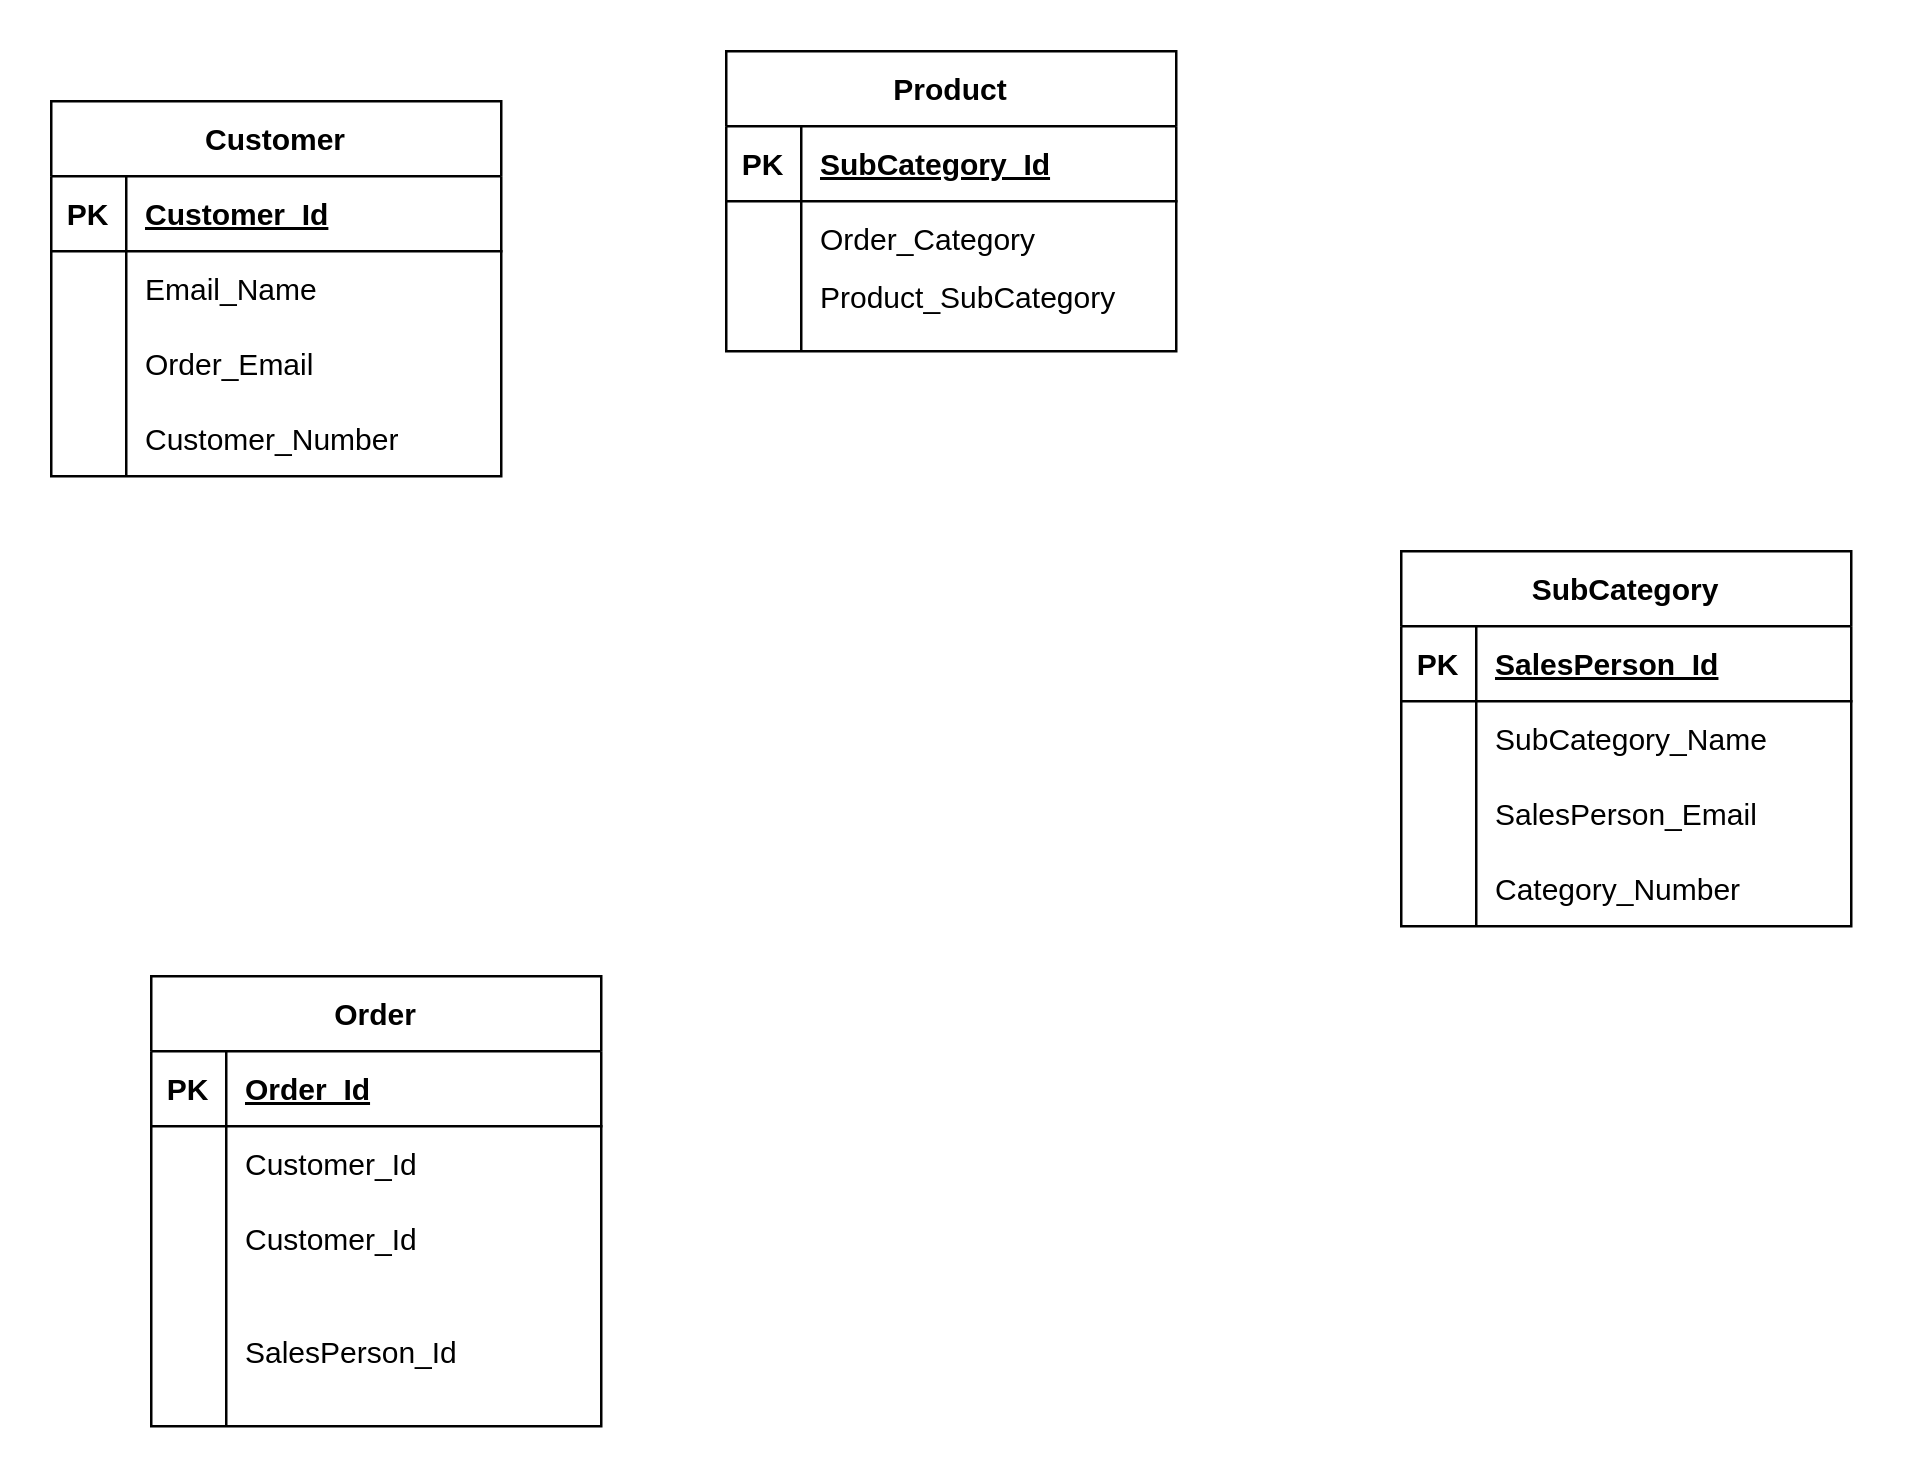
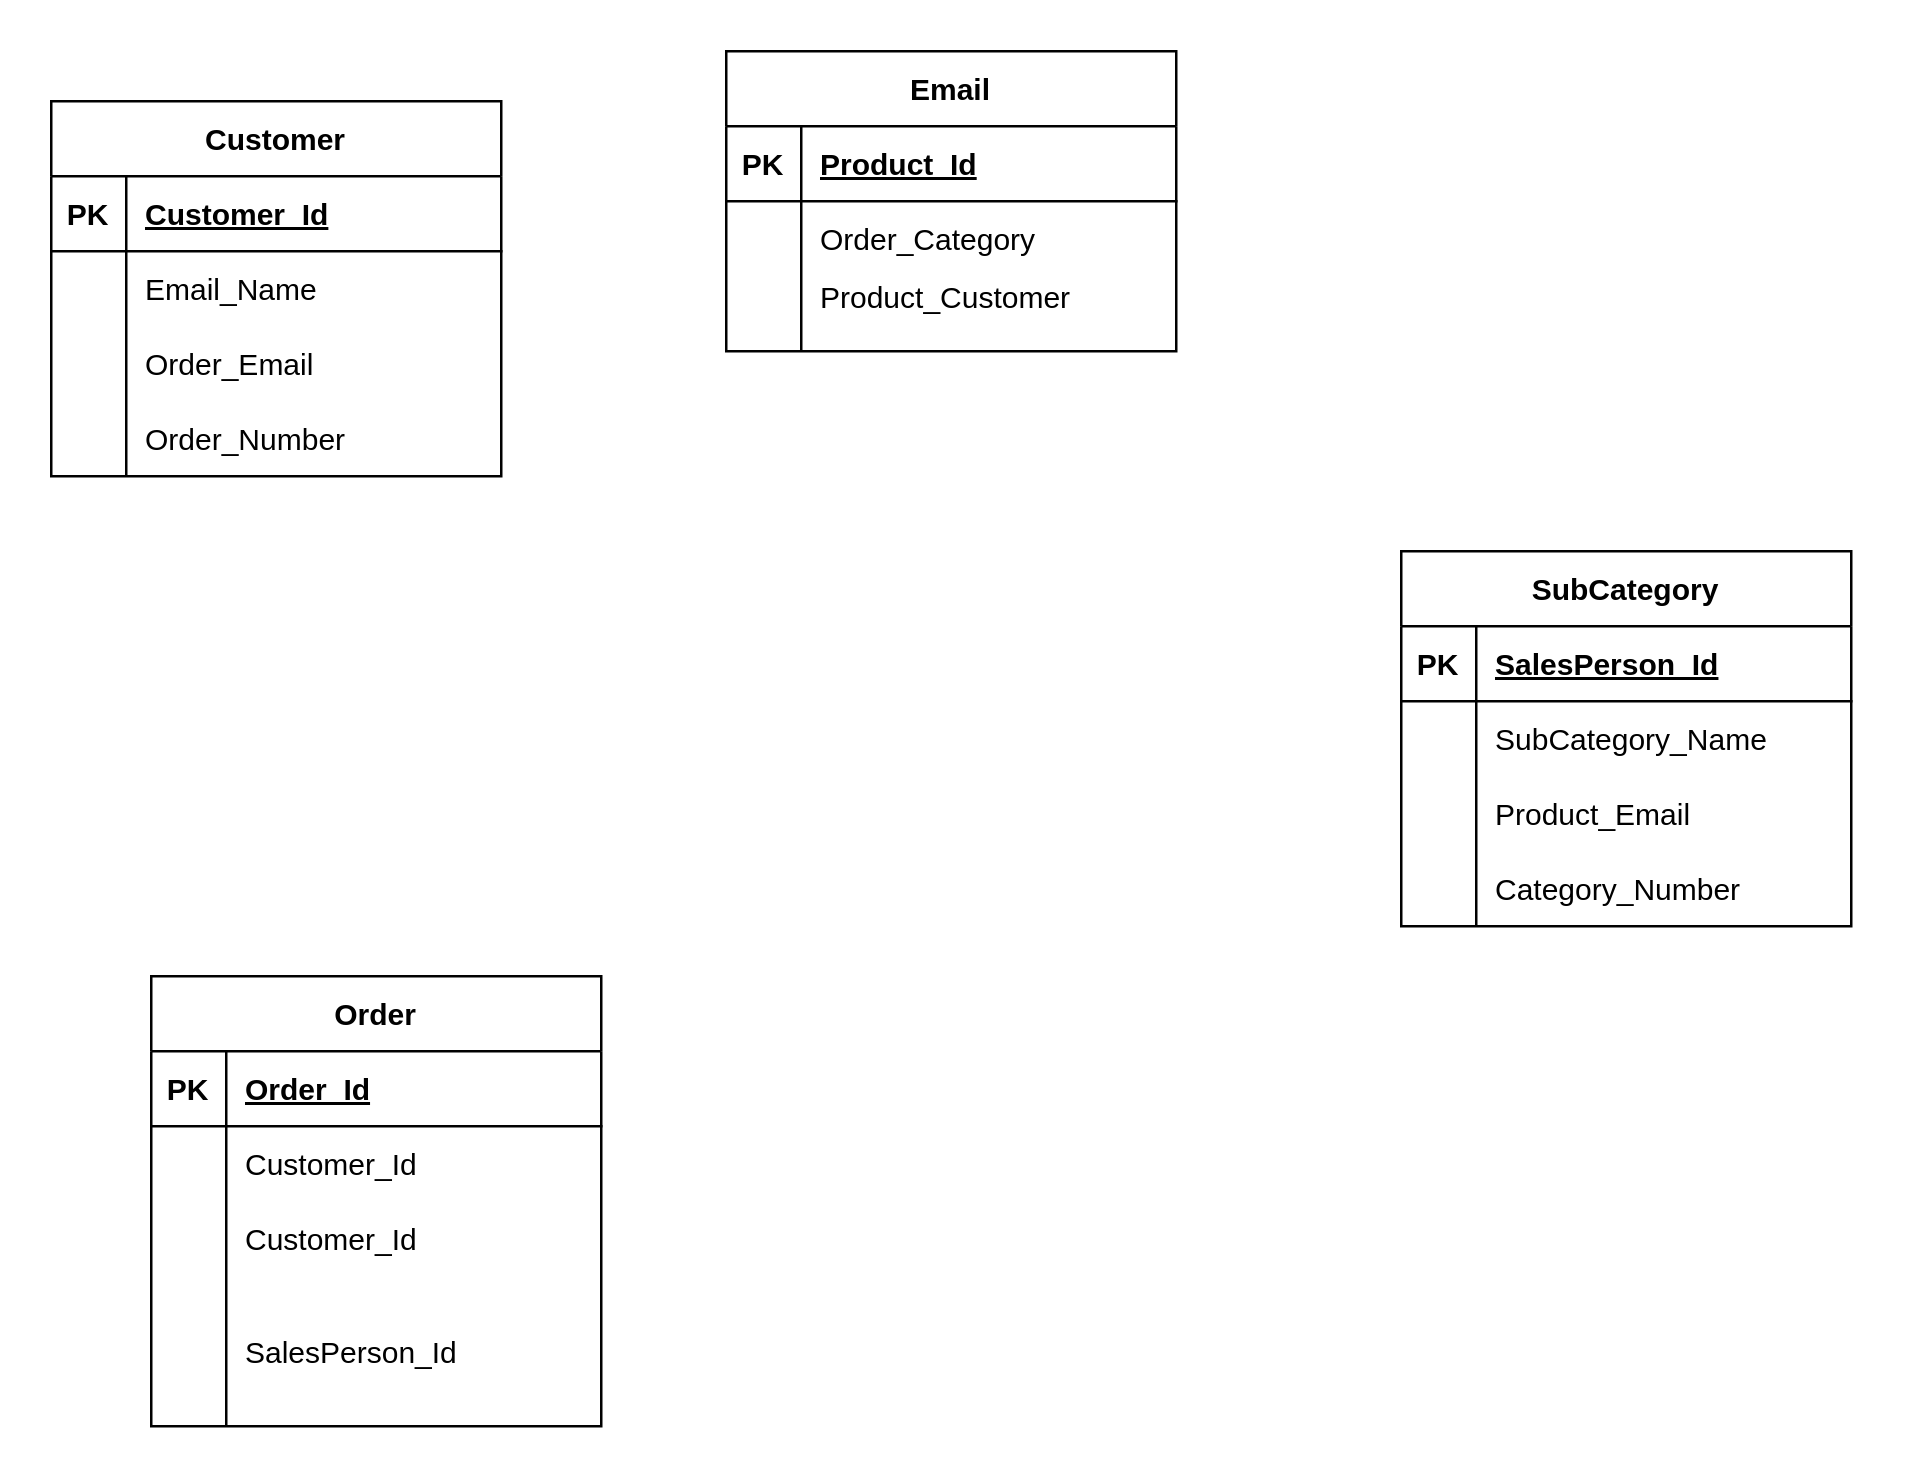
- <mxCell id="28" value="Product" style="shape=table;startSize=30;container=1;collapsible=1;childLayout=tableLayout;fixedRows=1;rowLines=0;fontStyle=1;align=center;resizeLast=1;" vertex="1" parent="1"><mxGeometry x="290" y="20" width="180" height="120" as="geometry" /></mxCell>
+ <mxCell id="28" value="Email" style="shape=table;startSize=30;container=1;collapsible=1;childLayout=tableLayout;fixedRows=1;rowLines=0;fontStyle=1;align=center;resizeLast=1;" vertex="1" parent="1"><mxGeometry x="290" y="20" width="180" height="120" as="geometry" /></mxCell>
- <mxCell id="31" value="SubCategory_Id" style="shape=partialRectangle;connectable=0;fillColor=none;top=0;left=0;bottom=0;right=0;align=left;spacingLeft=6;fontStyle=5;overflow=hidden;" vertex="1" parent="29"><mxGeometry x="30" width="150" height="30" as="geometry"><mxRectangle width="150" height="30" as="alternateBounds" /></mxGeometry></mxCell>
+ <mxCell id="31" value="Product_Id" style="shape=partialRectangle;connectable=0;fillColor=none;top=0;left=0;bottom=0;right=0;align=left;spacingLeft=6;fontStyle=5;overflow=hidden;" vertex="1" parent="29"><mxGeometry x="30" width="150" height="30" as="geometry"><mxRectangle width="150" height="30" as="alternateBounds" /></mxGeometry></mxCell>
- <mxCell id="37" value="Product_SubCategory&#10;" style="shape=partialRectangle;connectable=0;fillColor=none;top=0;left=0;bottom=0;right=0;align=left;spacingLeft=6;overflow=hidden;" vertex="1" parent="35"><mxGeometry x="30" width="150" height="30" as="geometry"><mxRectangle width="150" height="30" as="alternateBounds" /></mxGeometry></mxCell>
+ <mxCell id="37" value="Product_Customer&#10;" style="shape=partialRectangle;connectable=0;fillColor=none;top=0;left=0;bottom=0;right=0;align=left;spacingLeft=6;overflow=hidden;" vertex="1" parent="35"><mxGeometry x="30" width="150" height="30" as="geometry"><mxRectangle width="150" height="30" as="alternateBounds" /></mxGeometry></mxCell>
- <mxCell id="14" value="Customer_Number" style="shape=partialRectangle;connectable=0;fillColor=none;top=0;left=0;bottom=0;right=0;align=left;spacingLeft=6;overflow=hidden;" vertex="1" parent="12"><mxGeometry x="30" width="150" height="30" as="geometry"><mxRectangle width="150" height="30" as="alternateBounds" /></mxGeometry></mxCell>
+ <mxCell id="14" value="Order_Number" style="shape=partialRectangle;connectable=0;fillColor=none;top=0;left=0;bottom=0;right=0;align=left;spacingLeft=6;overflow=hidden;" vertex="1" parent="12"><mxGeometry x="30" width="150" height="30" as="geometry"><mxRectangle width="150" height="30" as="alternateBounds" /></mxGeometry></mxCell>
- <mxCell id="24" value="SalesPerson_Email" style="shape=partialRectangle;connectable=0;fillColor=none;top=0;left=0;bottom=0;right=0;align=left;spacingLeft=6;overflow=hidden;" vertex="1" parent="22"><mxGeometry x="30" width="150" height="30" as="geometry"><mxRectangle width="150" height="30" as="alternateBounds" /></mxGeometry></mxCell>
+ <mxCell id="24" value="Product_Email" style="shape=partialRectangle;connectable=0;fillColor=none;top=0;left=0;bottom=0;right=0;align=left;spacingLeft=6;overflow=hidden;" vertex="1" parent="22"><mxGeometry x="30" width="150" height="30" as="geometry"><mxRectangle width="150" height="30" as="alternateBounds" /></mxGeometry></mxCell>
